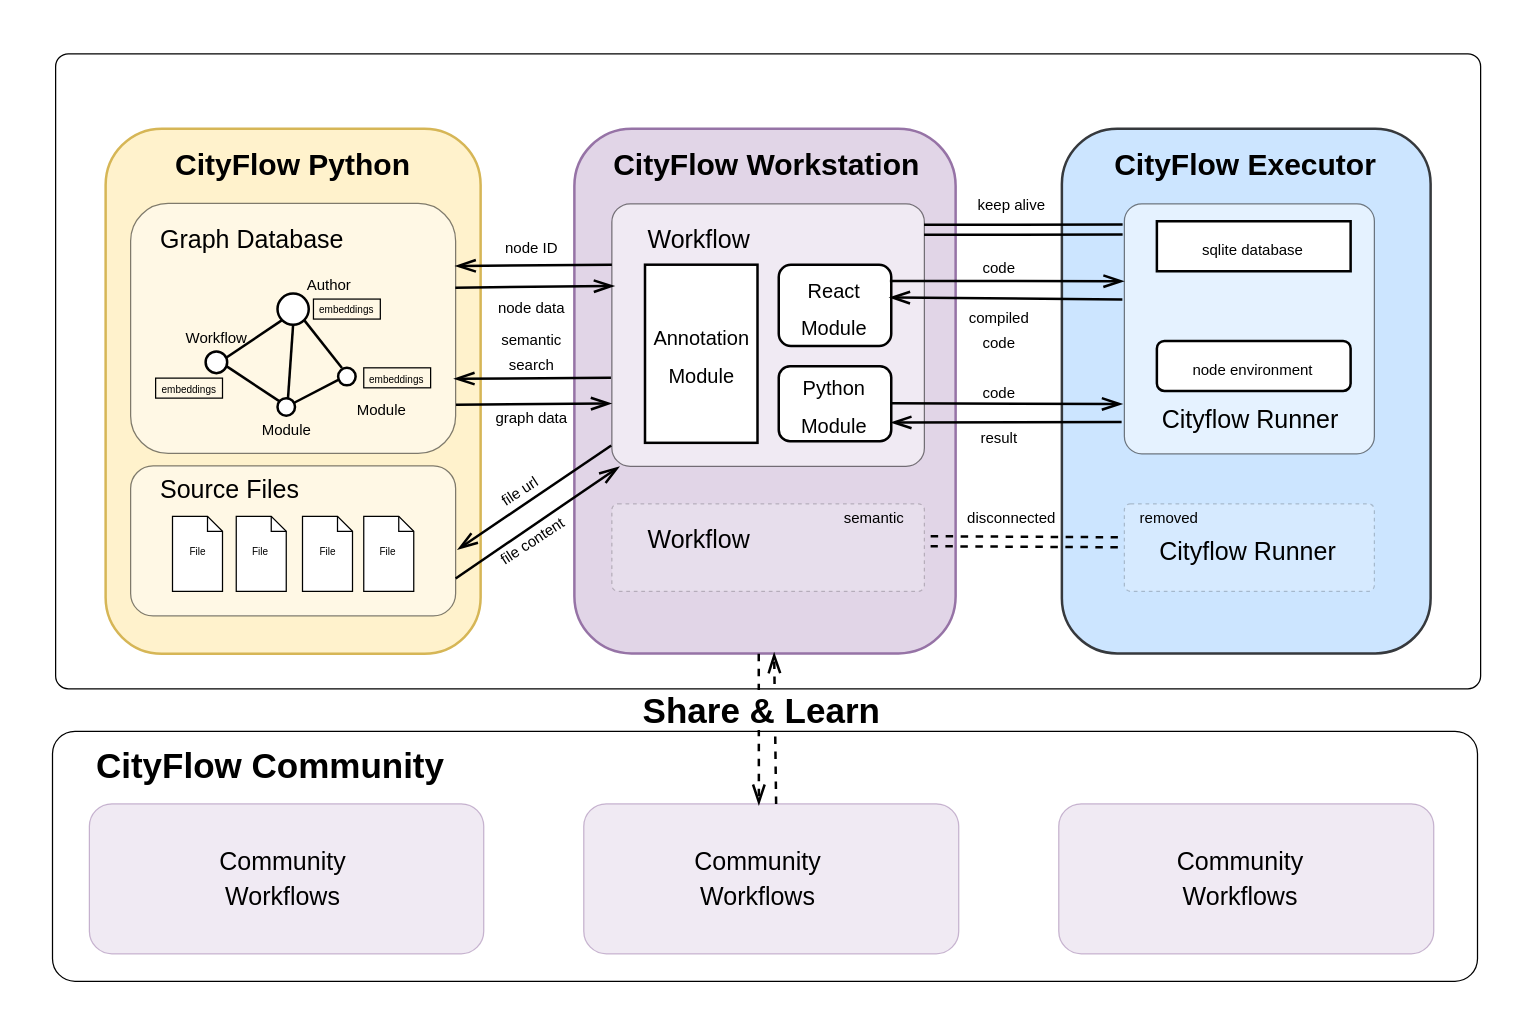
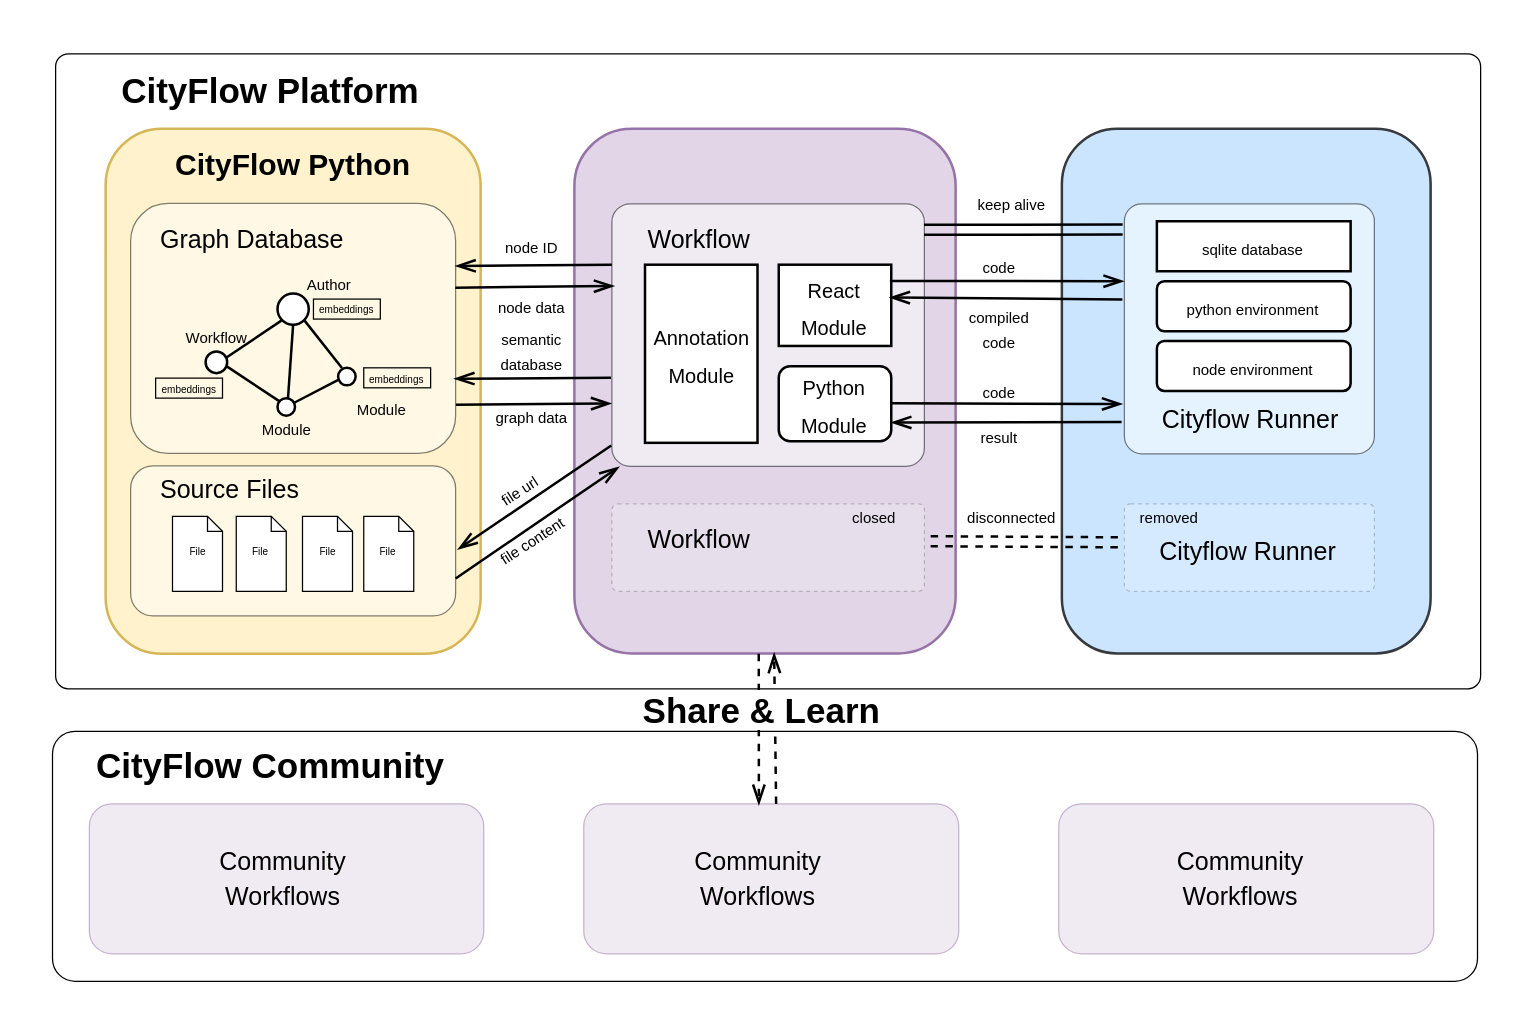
+ <mxCell id="74" value="&lt;b&gt;&lt;font style=&quot;font-size: 14px;&quot;&gt;CityFlow Platform&lt;/font&gt;&lt;/b&gt;" style="text;html=1;strokeColor=none;fillColor=none;align=center;verticalAlign=middle;whiteSpace=wrap;rounded=0;labelBackgroundColor=none;strokeWidth=0.5;fontSize=4;fontColor=#000000;" vertex="1" parent="1"><mxGeometry x="28.75" y="20.88" width="158" height="30" as="geometry" /></mxCell>
- <mxCell id="10" value="&lt;b&gt;CityFlow Workstation&lt;/b&gt;" style="text;html=1;strokeColor=none;fillColor=none;align=center;verticalAlign=middle;whiteSpace=wrap;rounded=0;" vertex="1" parent="1"><mxGeometry x="239.25" y="51" width="135" height="30" as="geometry" /></mxCell>
- <mxCell id="11" value="&lt;b&gt;CityFlow Executor&lt;/b&gt;" style="text;html=1;strokeColor=none;fillColor=none;align=center;verticalAlign=middle;whiteSpace=wrap;rounded=0;" vertex="1" parent="1"><mxGeometry x="443" y="50.88" width="110" height="30" as="geometry" /></mxCell>
- <mxCell id="13" value="&lt;font style=&quot;font-size: 8px;&quot;&gt;React&lt;br&gt;Module&lt;/font&gt;" style="rounded=1;whiteSpace=wrap;html=1;" vertex="1" parent="1"><mxGeometry x="311" y="105.38" width="45" height="32.5" as="geometry" /></mxCell>
+ <mxCell id="13" value="&lt;font style=&quot;font-size: 8px;&quot;&gt;React&lt;br&gt;Module&lt;/font&gt;" style="whiteSpace=wrap;html=1;rounded=0;" vertex="1" parent="1"><mxGeometry x="311" y="105.38" width="45" height="32.5" as="geometry" /></mxCell>
+ <mxCell id="40" value="&lt;font style=&quot;font-size: 6px;&quot;&gt;python environment&lt;/font&gt;" style="rounded=1;whiteSpace=wrap;html=1;" vertex="1" parent="1"><mxGeometry x="462.25" y="112" width="77.5" height="20" as="geometry" /></mxCell>
- <mxCell id="49" value="&lt;span style=&quot;font-size: 6px;&quot;&gt;semantic &lt;br&gt;search&lt;/span&gt;" style="text;html=1;align=center;verticalAlign=middle;resizable=0;points=[];autosize=1;strokeColor=none;fillColor=none;fontSize=8;" vertex="1" parent="1"><mxGeometry x="186.75" y="125.25" width="50" height="30" as="geometry" /></mxCell>
+ <mxCell id="49" value="&lt;span style=&quot;font-size: 6px;&quot;&gt;semantic &lt;br&gt;database&lt;/span&gt;" style="text;html=1;align=center;verticalAlign=middle;resizable=0;points=[];autosize=1;strokeColor=none;fillColor=none;fontSize=8;" vertex="1" parent="1"><mxGeometry x="186.75" y="125.25" width="50" height="30" as="geometry" /></mxCell>
- <mxCell id="39" value="&lt;font style=&quot;font-size: 6px;&quot;&gt;semantic&lt;/font&gt;" style="text;html=1;align=center;verticalAlign=middle;resizable=0;points=[];autosize=1;strokeColor=none;fillColor=none;fontSize=8;" vertex="1" parent="1"><mxGeometry x="329.25" y="196.01" width="40" height="20" as="geometry" /></mxCell>
+ <mxCell id="39" value="&lt;font style=&quot;font-size: 6px;&quot;&gt;closed&lt;/font&gt;" style="text;html=1;align=center;verticalAlign=middle;resizable=0;points=[];autosize=1;strokeColor=none;fillColor=none;fontSize=8;" vertex="1" parent="1"><mxGeometry x="329.25" y="196.01" width="40" height="20" as="geometry" /></mxCell>
